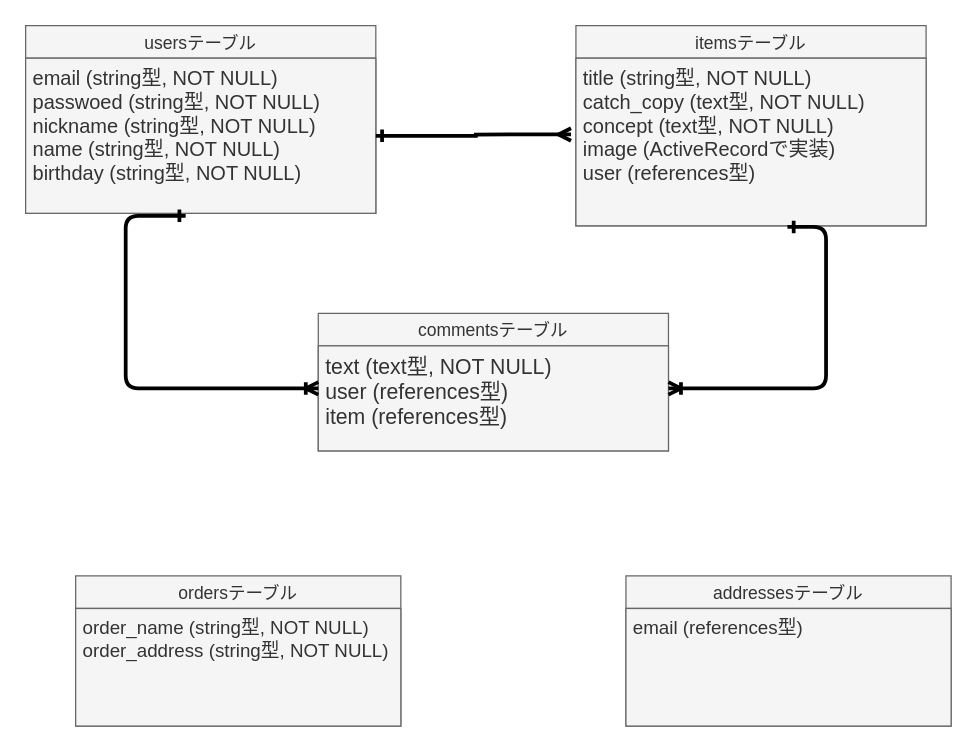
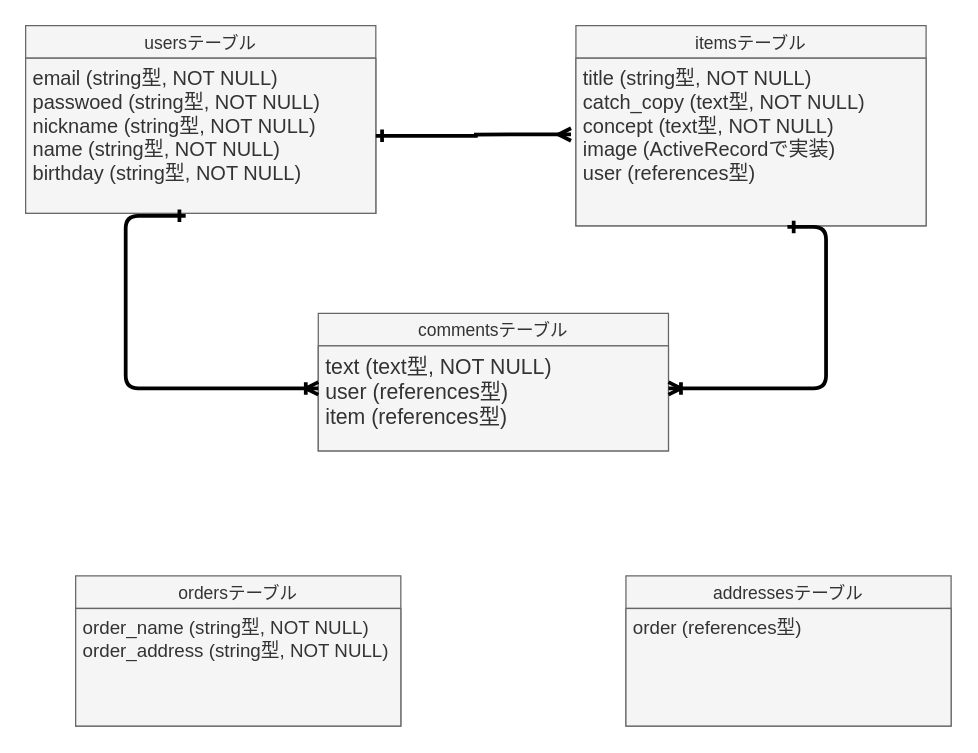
- <mxCell id="14" value="email (references型)" style="text;strokeColor=#666666;fillColor=#f5f5f5;spacingLeft=4;spacingRight=4;overflow=hidden;rotatable=0;points=[[0,0.5],[1,0.5]];portConstraint=eastwest;fontSize=15;align=left;verticalAlign=top;fontColor=#333333;" vertex="1" parent="13"><mxGeometry y="26" width="260" height="94" as="geometry" /></mxCell>
+ <mxCell id="14" value="order (references型)" style="text;strokeColor=#666666;fillColor=#f5f5f5;spacingLeft=4;spacingRight=4;overflow=hidden;rotatable=0;points=[[0,0.5],[1,0.5]];portConstraint=eastwest;fontSize=15;align=left;verticalAlign=top;fontColor=#333333;" vertex="1" parent="13"><mxGeometry y="26" width="260" height="94" as="geometry" /></mxCell>
